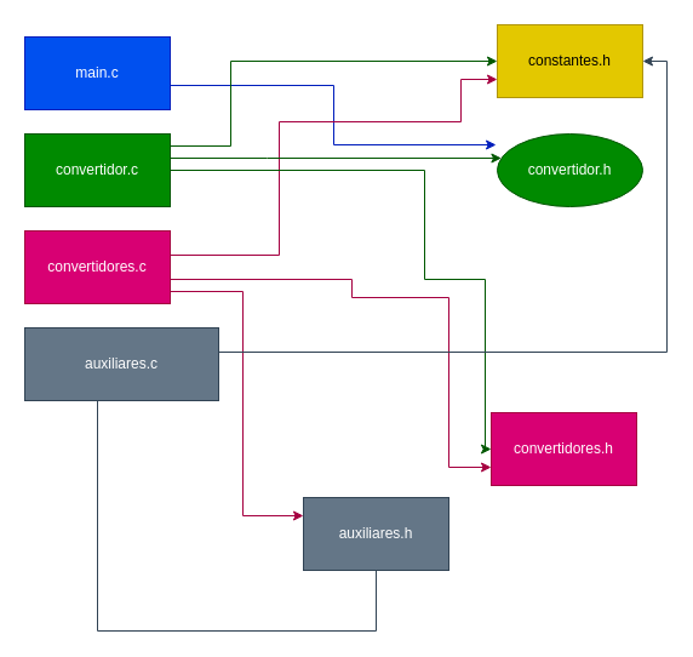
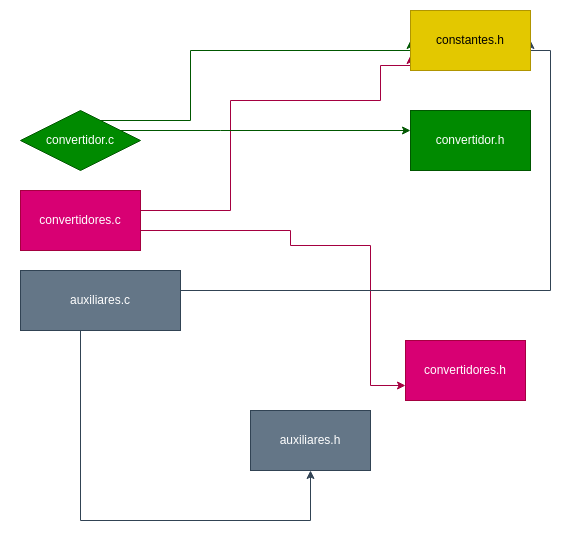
- <mxCell id="18" value="constantes.h" style="rounded=0;whiteSpace=wrap;html=1;fillColor=#e3c800;strokeColor=#B09500;fontColor=#000000;" parent="1" vertex="1"><mxGeometry x="410" y="20" width="120" height="60" as="geometry" /></mxCell>
+ <mxCell id="18" value="constantes.h" style="rounded=0;whiteSpace=wrap;html=1;fillColor=#e3c800;strokeColor=#B09500;fontColor=#000000;" parent="1" vertex="1"><mxGeometry x="410" y="10" width="120" height="60" as="geometry" /></mxCell>
- <mxCell id="3" value="main.c" style="rounded=0;whiteSpace=wrap;html=1;fillColor=#0050ef;strokeColor=#001DBC;fontColor=#ffffff;" parent="1" vertex="1"><mxGeometry x="20" y="30" width="120" height="60" as="geometry" /></mxCell>
- <mxCell id="2" style="edgeStyle=orthogonalEdgeStyle;rounded=0;orthogonalLoop=1;jettySize=auto;html=1;entryX=-0.008;entryY=0.15;entryDx=0;entryDy=0;entryPerimeter=0;fillColor=#0050ef;strokeColor=#001DBC;" edge="1" parent="1" source="3" target="9"><mxGeometry relative="1" as="geometry"><Array as="points"><mxPoint x="275" y="70" /><mxPoint x="275" y="119" /></Array></mxGeometry></mxCell>
- <mxCell id="13" value="convertidor.c" style="rounded=0;whiteSpace=wrap;html=1;fillColor=#008a00;strokeColor=#005700;fontColor=#ffffff;" parent="1" vertex="1"><mxGeometry x="20" y="110" width="120" height="60" as="geometry" /></mxCell>
+ <mxCell id="13" value="convertidor.c" style="rhombus;whiteSpace=wrap;html=1;fillColor=#008a00;strokeColor=#005700;fontColor=#ffffff;" parent="1" vertex="1"><mxGeometry x="20" y="110" width="120" height="60" as="geometry" /></mxCell>
- <mxCell id="9" value="convertidor.h" style="ellipse;whiteSpace=wrap;html=1;fillColor=#008a00;strokeColor=#005700;fontColor=#ffffff;" parent="1" vertex="1"><mxGeometry x="410" y="110" width="120" height="60" as="geometry" /></mxCell>
+ <mxCell id="9" value="convertidor.h" style="rounded=0;whiteSpace=wrap;html=1;fillColor=#008a00;strokeColor=#005700;fontColor=#ffffff;" parent="1" vertex="1"><mxGeometry x="410" y="110" width="120" height="60" as="geometry" /></mxCell>
- <mxCell id="12" style="edgeStyle=orthogonalEdgeStyle;rounded=0;orthogonalLoop=1;jettySize=auto;html=1;entryX=0;entryY=0.5;entryDx=0;entryDy=0;fillColor=#008a00;strokeColor=#005700;" edge="1" parent="1" source="13" target="8"><mxGeometry relative="1" as="geometry"><Array as="points"><mxPoint x="350" y="140" /><mxPoint x="350" y="230" /><mxPoint x="400" y="230" /><mxPoint x="400" y="370" /></Array></mxGeometry></mxCell>
- <mxCell id="5" style="edgeStyle=orthogonalEdgeStyle;rounded=0;orthogonalLoop=1;jettySize=auto;html=1;entryX=0;entryY=0.25;entryDx=0;entryDy=0;fillColor=#d80073;strokeColor=#A50040;" edge="1" parent="1" source="7" target="17"><mxGeometry relative="1" as="geometry"><Array as="points"><mxPoint x="200" y="240" /><mxPoint x="200" y="425" /></Array></mxGeometry></mxCell>
- <mxCell id="15" style="edgeStyle=orthogonalEdgeStyle;rounded=0;orthogonalLoop=1;jettySize=auto;html=1;entryX=0.5;entryY=1;entryDx=0;entryDy=0;fillColor=#647687;strokeColor=#314354;endArrow=none;" edge="1" parent="1" source="16" target="17"><mxGeometry relative="1" as="geometry"><Array as="points"><mxPoint x="80" y="520" /><mxPoint x="310" y="520" /></Array></mxGeometry></mxCell>
+ <mxCell id="15" style="edgeStyle=orthogonalEdgeStyle;rounded=0;orthogonalLoop=1;jettySize=auto;html=1;entryX=0.5;entryY=1;entryDx=0;entryDy=0;fillColor=#647687;strokeColor=#314354;" edge="1" parent="1" source="16" target="17"><mxGeometry relative="1" as="geometry"><Array as="points"><mxPoint x="80" y="520" /><mxPoint x="310" y="520" /></Array></mxGeometry></mxCell>
